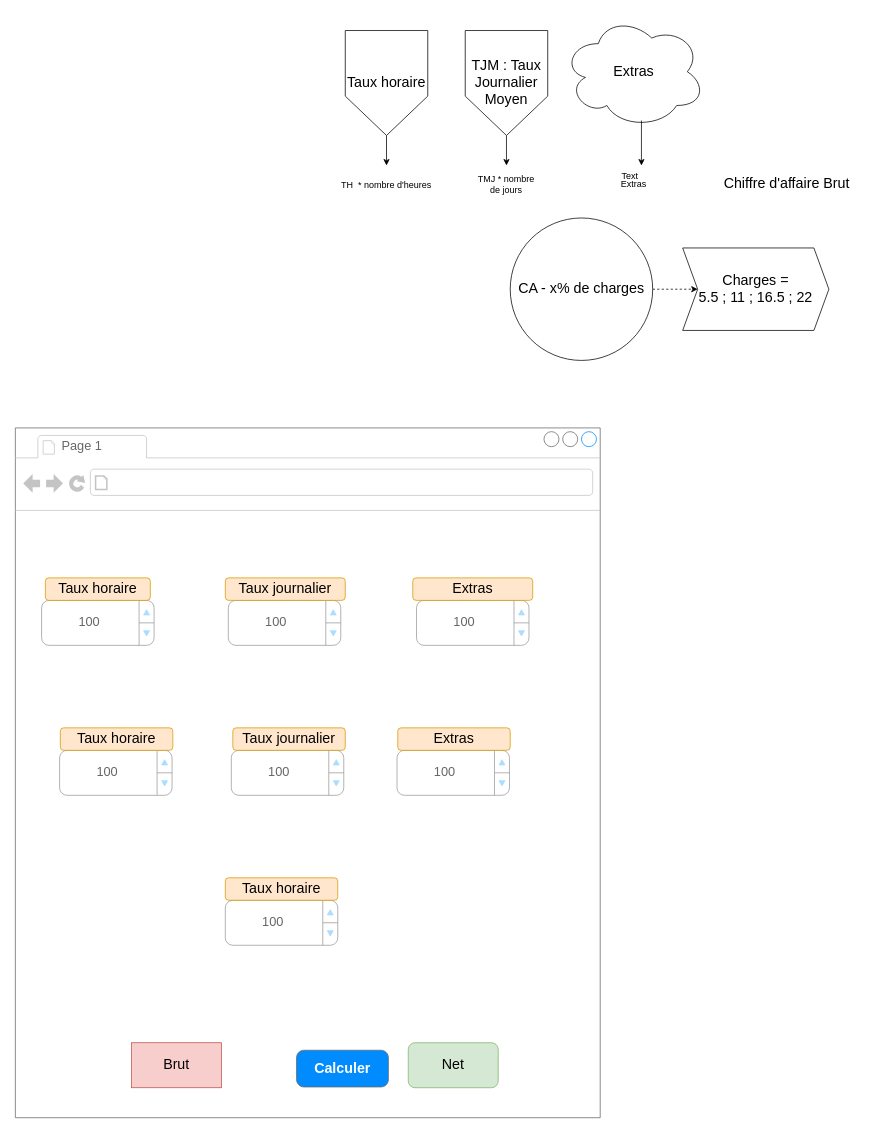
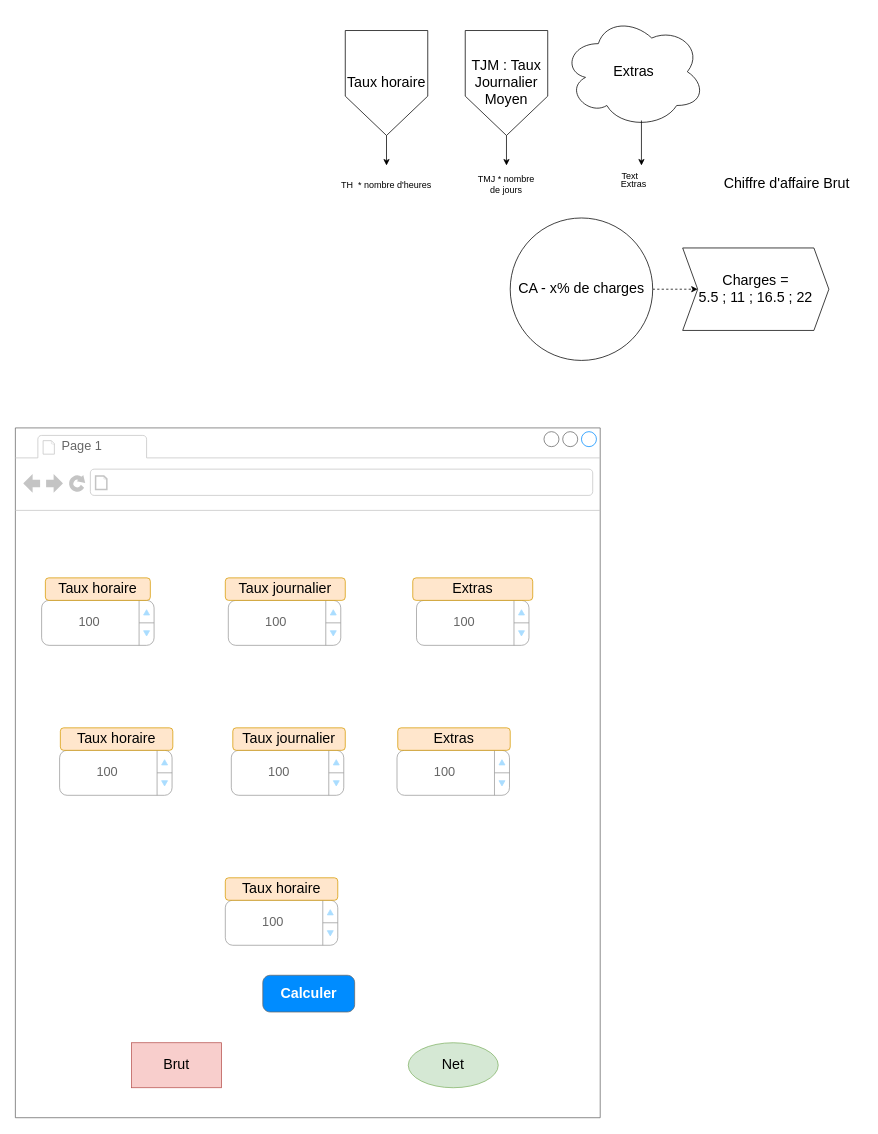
- <mxCell id="24" value="Net" style="rounded=1;whiteSpace=wrap;html=1;fontSize=19;fillColor=#d5e8d4;strokeColor=#82b366;" vertex="1" parent="2"><mxGeometry x="524" y="820" width="120" height="60" as="geometry" /></mxCell>
+ <mxCell id="24" value="Net" style="ellipse;whiteSpace=wrap;html=1;fontSize=19;fillColor=#d5e8d4;strokeColor=#82b366;" vertex="1" parent="2"><mxGeometry x="524" y="820" width="120" height="60" as="geometry" /></mxCell>
- <mxCell id="22" value="&lt;font style=&quot;font-size: 19px;&quot;&gt;Calculer&lt;/font&gt;" style="strokeWidth=1;shadow=0;dashed=0;align=center;html=1;shape=mxgraph.mockup.buttons.button;strokeColor=#666666;fontColor=#ffffff;mainText=;buttonStyle=round;fontSize=17;fontStyle=1;fillColor=#008cff;whiteSpace=wrap;" vertex="1" parent="2"><mxGeometry x="375" y="830" width="122.5" height="49" as="geometry" /></mxCell>
+ <mxCell id="22" value="&lt;font style=&quot;font-size: 19px;&quot;&gt;Calculer&lt;/font&gt;" style="strokeWidth=1;shadow=0;dashed=0;align=center;html=1;shape=mxgraph.mockup.buttons.button;strokeColor=#666666;fontColor=#ffffff;mainText=;buttonStyle=round;fontSize=17;fontStyle=1;fillColor=#008cff;whiteSpace=wrap;" vertex="1" parent="2"><mxGeometry x="330" y="730" width="122.5" height="49" as="geometry" /></mxCell>
